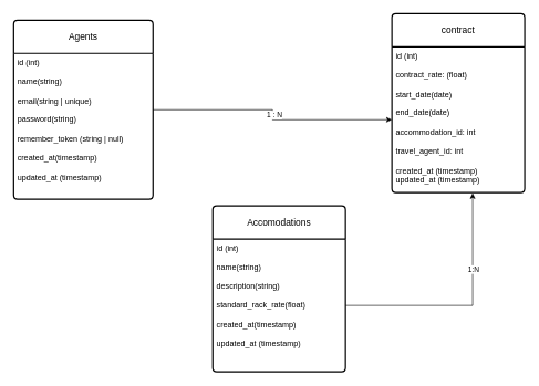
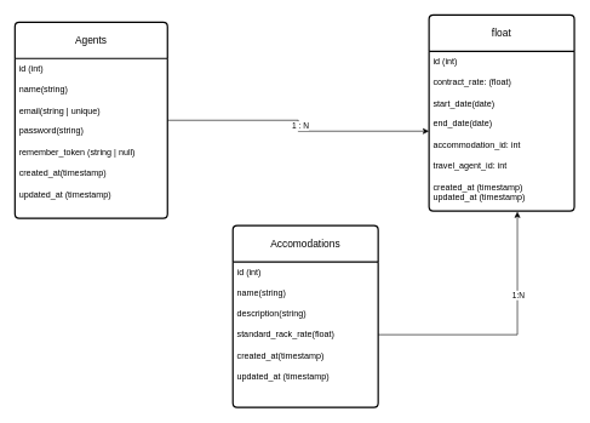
- <mxCell id="6" value="contract" style="swimlane;childLayout=stackLayout;horizontal=1;startSize=50;horizontalStack=0;rounded=1;fontSize=14;fontStyle=0;strokeWidth=2;resizeParent=0;resizeLast=1;shadow=0;dashed=0;align=center;arcSize=4;whiteSpace=wrap;html=1;" vertex="1" parent="1"><mxGeometry x="590" y="20" width="200" height="270" as="geometry" /></mxCell>
+ <mxCell id="6" value="float" style="swimlane;childLayout=stackLayout;horizontal=1;startSize=50;horizontalStack=0;rounded=1;fontSize=14;fontStyle=0;strokeWidth=2;resizeParent=0;resizeLast=1;shadow=0;dashed=0;align=center;arcSize=4;whiteSpace=wrap;html=1;" vertex="1" parent="1"><mxGeometry x="590" y="20" width="200" height="270" as="geometry" /></mxCell>
